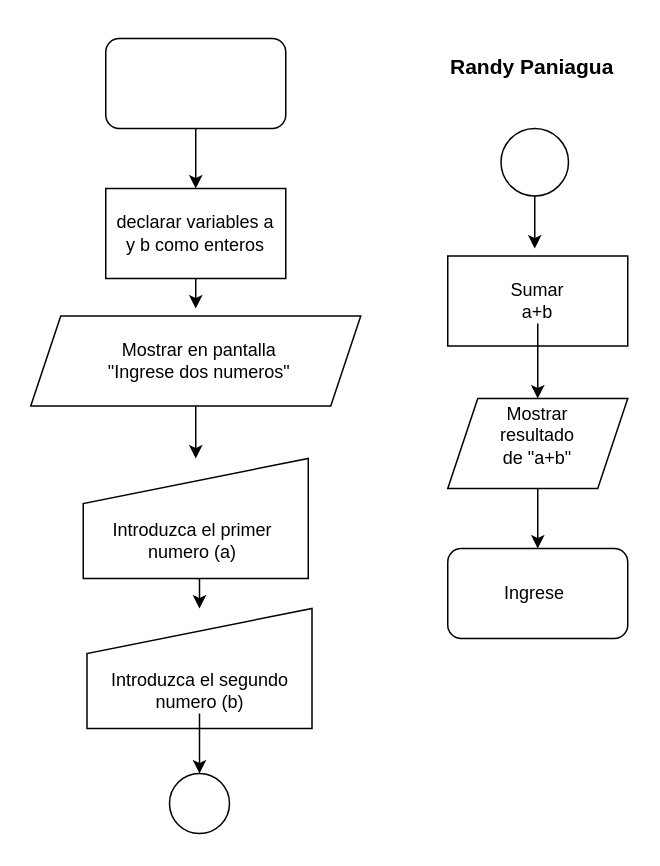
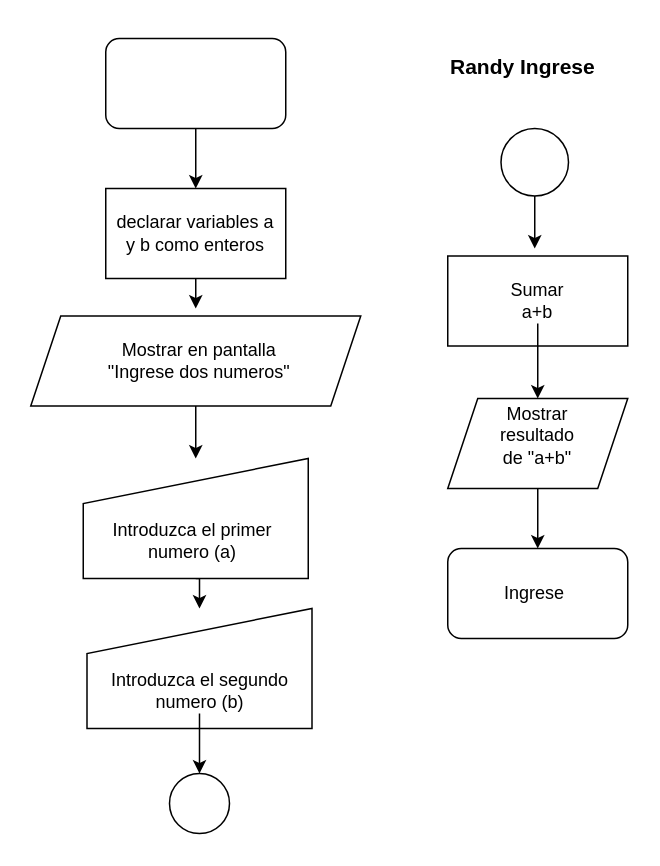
- <mxCell id="27" value="&lt;h1 style=&quot;margin-top: 0px;&quot;&gt;&lt;div&gt;&lt;font style=&quot;font-size: 14px;&quot;&gt;Randy Paniagua&lt;/font&gt;&lt;/div&gt;&lt;/h1&gt;" style="text;html=1;whiteSpace=wrap;overflow=hidden;rounded=0;" vertex="1" parent="1"><mxGeometry x="297.63" y="20" width="116.75" height="50" as="geometry" /></mxCell>
+ <mxCell id="27" value="&lt;h1 style=&quot;margin-top: 0px;&quot;&gt;&lt;div&gt;&lt;font style=&quot;font-size: 14px;&quot;&gt;Randy Ingrese&lt;/font&gt;&lt;/div&gt;&lt;/h1&gt;" style="text;html=1;whiteSpace=wrap;overflow=hidden;rounded=0;" vertex="1" parent="1"><mxGeometry x="297.63" y="20" width="116.75" height="50" as="geometry" /></mxCell>
